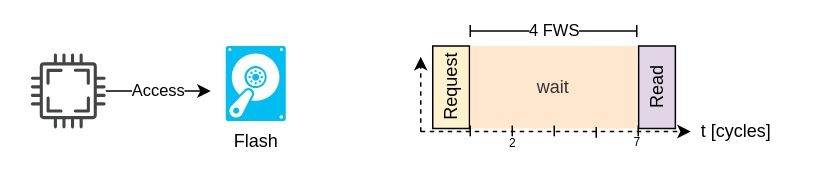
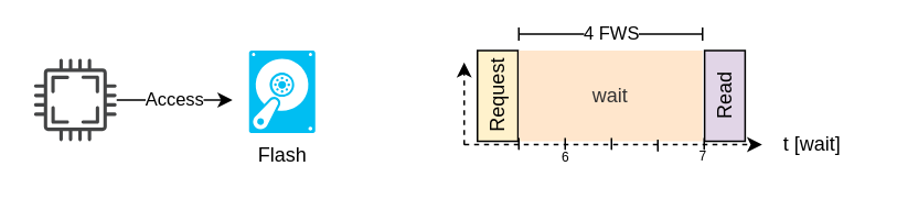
- <mxCell id="7" value="t [cycles]" style="text;html=1;align=center;verticalAlign=middle;resizable=0;points=[];autosize=1;strokeColor=none;fillColor=none;" parent="1" vertex="1"><mxGeometry x="460" y="77" width="60" height="20" as="geometry" /></mxCell>
+ <mxCell id="7" value="t [wait]" style="text;html=1;align=center;verticalAlign=middle;resizable=0;points=[];autosize=1;strokeColor=none;fillColor=none;" parent="1" vertex="1"><mxGeometry x="460" y="77" width="60" height="20" as="geometry" /></mxCell>
- <mxCell id="15" value="2" style="text;html=1;align=center;verticalAlign=middle;resizable=0;points=[];autosize=1;strokeColor=none;fillColor=none;fontSize=8;" parent="1" vertex="1"><mxGeometry x="331" y="85" width="20" height="20" as="geometry" /></mxCell>
+ <mxCell id="15" value="6" style="text;html=1;align=center;verticalAlign=middle;resizable=0;points=[];autosize=1;strokeColor=none;fillColor=none;fontSize=8;" parent="1" vertex="1"><mxGeometry x="331" y="85" width="20" height="20" as="geometry" /></mxCell>
